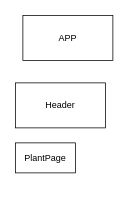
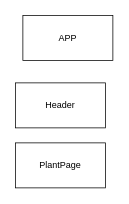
- <mxCell id="4" value="PlantPage" style="whiteSpace=wrap;html=1;" vertex="1" parent="1"><mxGeometry x="20" y="190" width="80" height="40" as="geometry" /></mxCell>
+ <mxCell id="4" value="PlantPage" style="whiteSpace=wrap;html=1;" vertex="1" parent="1"><mxGeometry x="20" y="190" width="120" height="60" as="geometry" /></mxCell>
